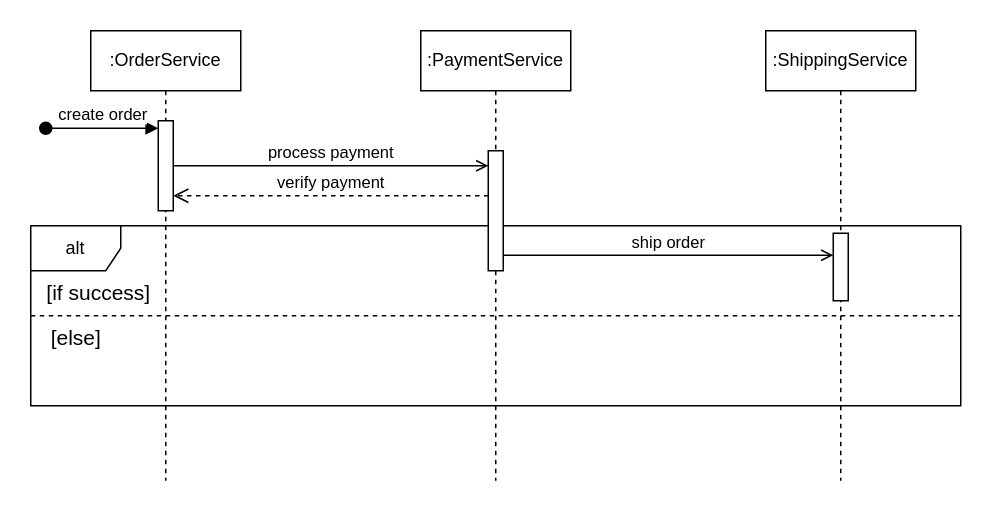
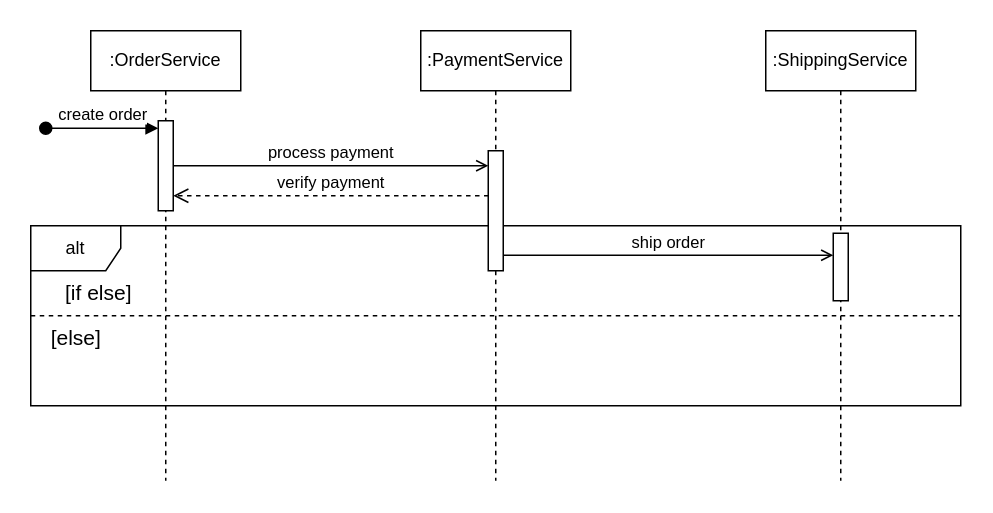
- <mxCell id="13" value="&lt;font style=&quot;font-size: 14px;&quot;&gt;[if success]&lt;/font&gt;" style="text;html=1;align=center;verticalAlign=middle;resizable=0;points=[];autosize=1;strokeColor=none;fillColor=none;" vertex="1" parent="1"><mxGeometry x="20" y="180" width="90" height="30" as="geometry" /></mxCell>
+ <mxCell id="13" value="&lt;font style=&quot;font-size: 14px;&quot;&gt;[if else]&lt;/font&gt;" style="text;html=1;align=center;verticalAlign=middle;resizable=0;points=[];autosize=1;strokeColor=none;fillColor=none;" vertex="1" parent="1"><mxGeometry x="20" y="180" width="90" height="30" as="geometry" /></mxCell>
